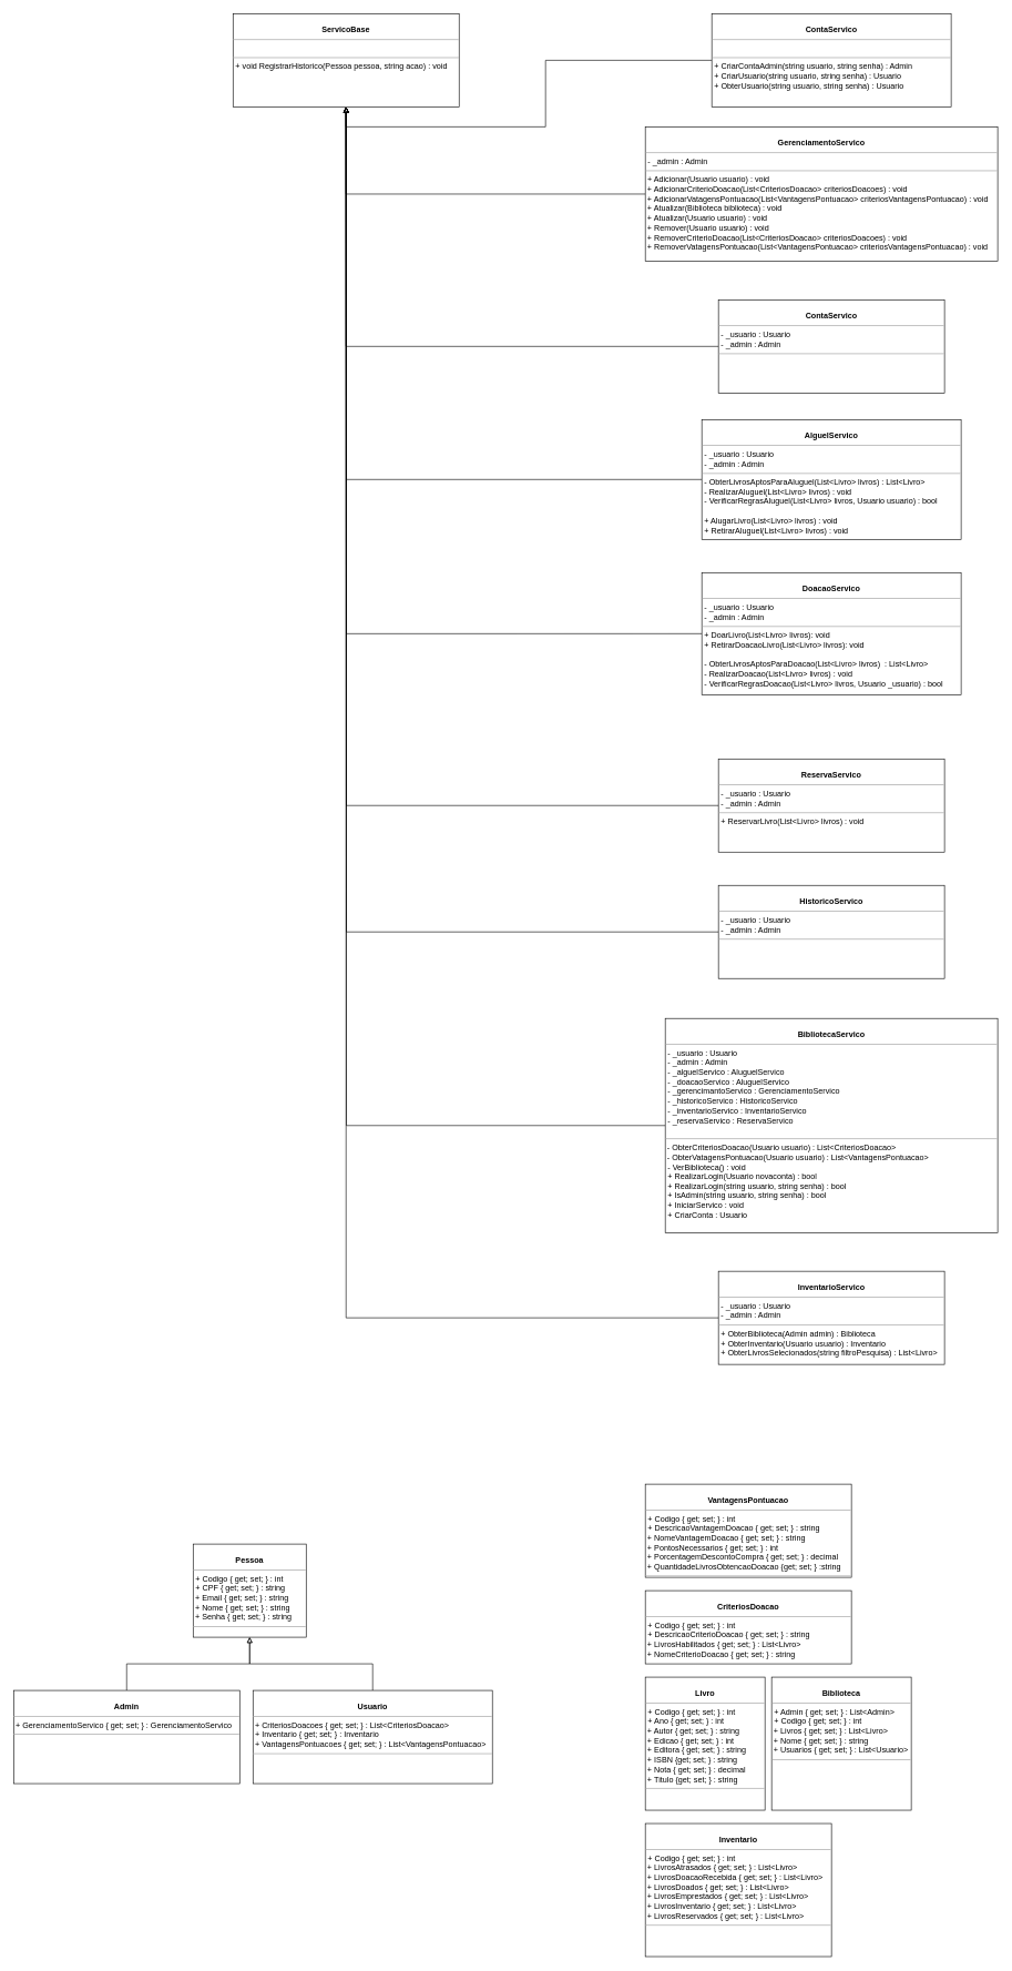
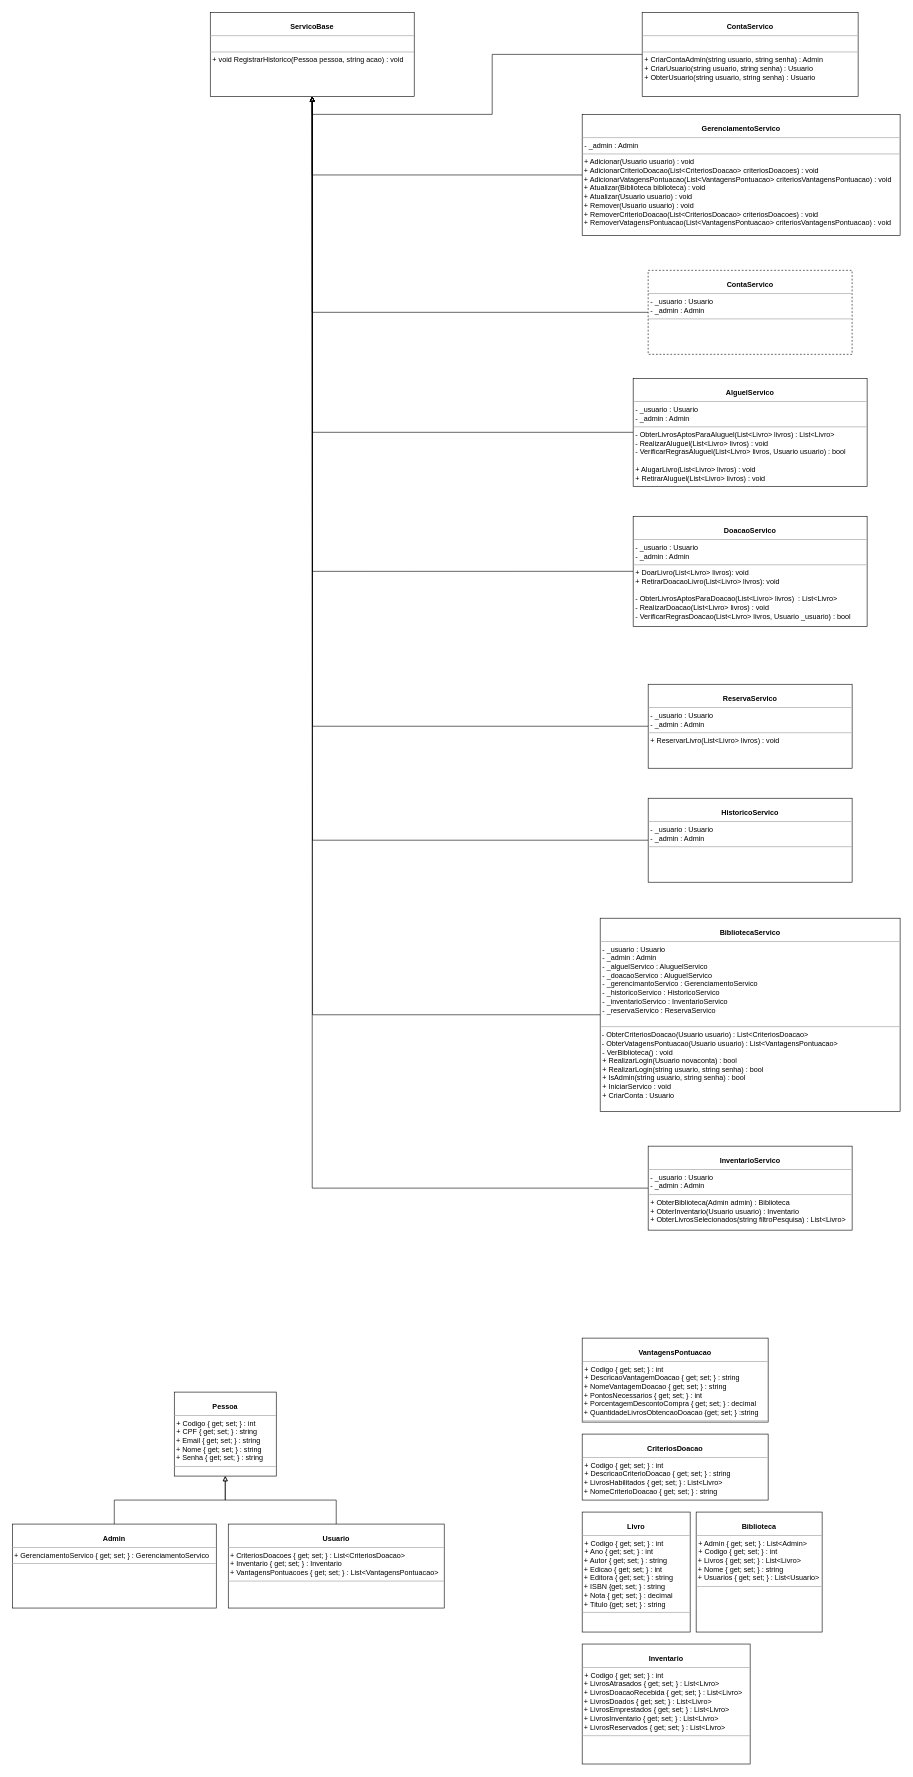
- <mxCell id="6" value="&lt;p style=&quot;margin:0px;margin-top:4px;text-align:center;&quot;&gt;&lt;br&gt;&lt;b&gt;ContaServico&lt;/b&gt;&lt;/p&gt;&lt;hr size=&quot;1&quot;&gt;&lt;p style=&quot;margin: 0px 0px 0px 4px;&quot;&gt;-&amp;nbsp;_usuario : Usuario&lt;/p&gt;&lt;p style=&quot;margin: 0px 0px 0px 4px;&quot;&gt;- _admin : Admin&lt;/p&gt;&lt;hr size=&quot;1&quot;&gt;&lt;p style=&quot;margin:0px;margin-left:4px;&quot;&gt;&lt;br&gt;&lt;/p&gt;&lt;p style=&quot;margin:0px;margin-left:4px;&quot;&gt;&lt;br&gt;&lt;/p&gt;" style="verticalAlign=top;align=left;overflow=fill;fontSize=12;fontFamily=Helvetica;html=1;rounded=0;shadow=0;comic=0;labelBackgroundColor=none;strokeWidth=1" vertex="1" parent="1"><mxGeometry x="1080" y="450" width="340" height="140" as="geometry" /></mxCell>
+ <mxCell id="6" value="&lt;p style=&quot;margin:0px;margin-top:4px;text-align:center;&quot;&gt;&lt;br&gt;&lt;b&gt;ContaServico&lt;/b&gt;&lt;/p&gt;&lt;hr size=&quot;1&quot;&gt;&lt;p style=&quot;margin: 0px 0px 0px 4px;&quot;&gt;-&amp;nbsp;_usuario : Usuario&lt;/p&gt;&lt;p style=&quot;margin: 0px 0px 0px 4px;&quot;&gt;- _admin : Admin&lt;/p&gt;&lt;hr size=&quot;1&quot;&gt;&lt;p style=&quot;margin:0px;margin-left:4px;&quot;&gt;&lt;br&gt;&lt;/p&gt;&lt;p style=&quot;margin:0px;margin-left:4px;&quot;&gt;&lt;br&gt;&lt;/p&gt;" style="verticalAlign=top;align=left;overflow=fill;fontSize=12;fontFamily=Helvetica;html=1;rounded=0;shadow=0;comic=0;labelBackgroundColor=none;strokeWidth=1;dashed=1;" vertex="1" parent="1"><mxGeometry x="1080" y="450" width="340" height="140" as="geometry" /></mxCell>
